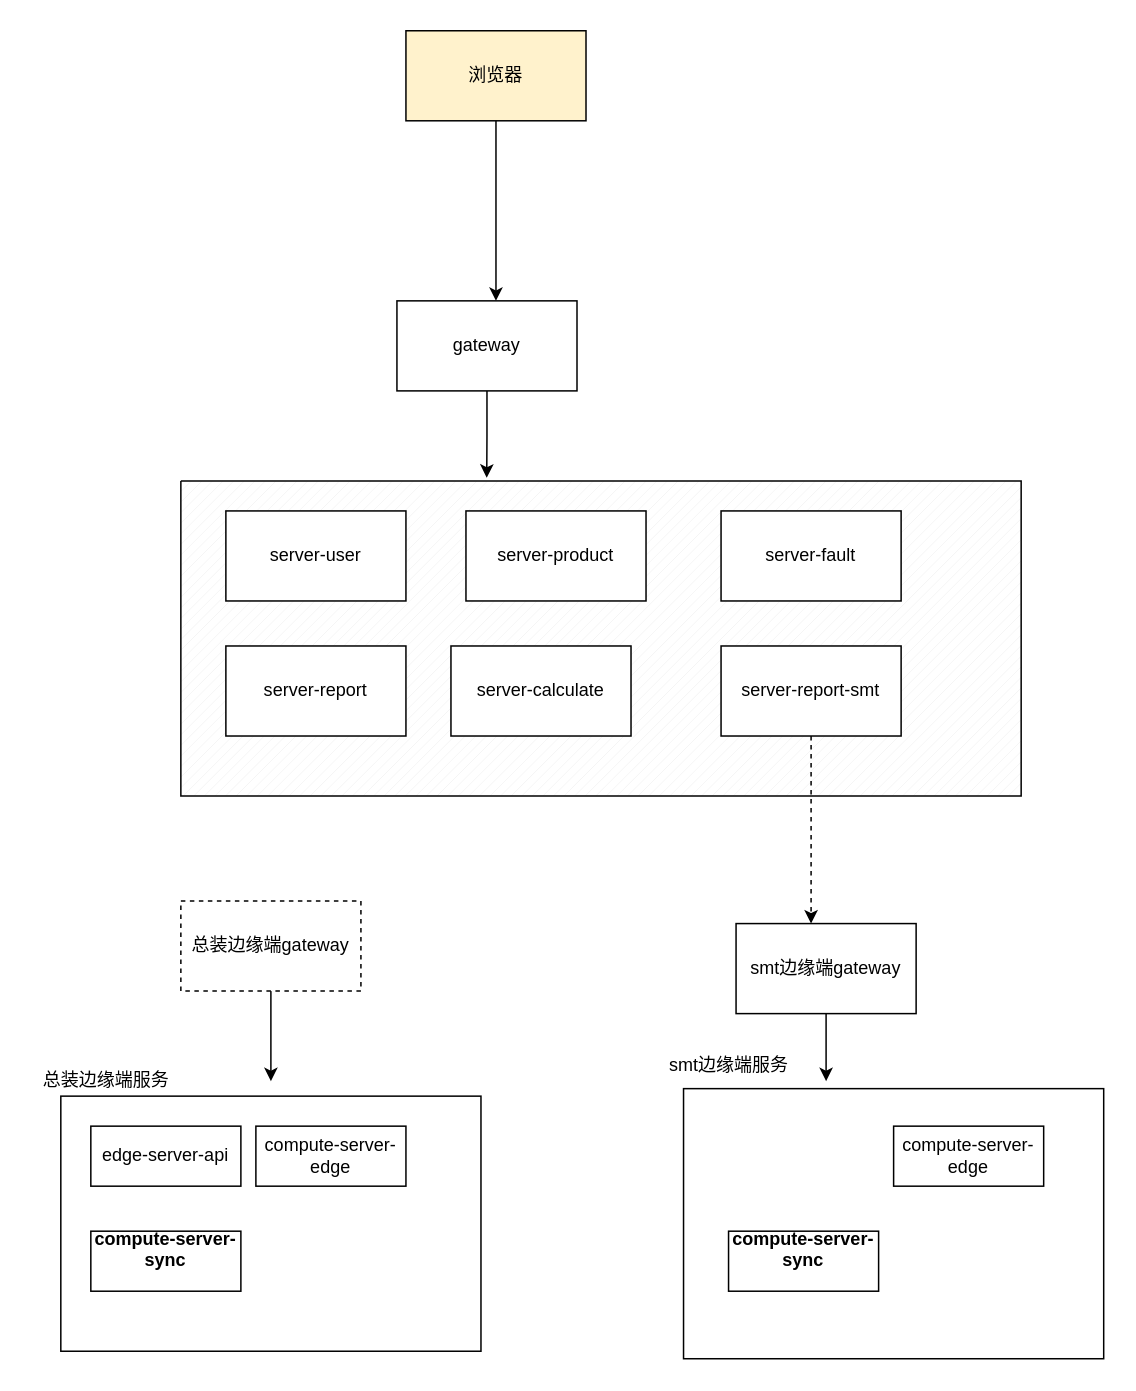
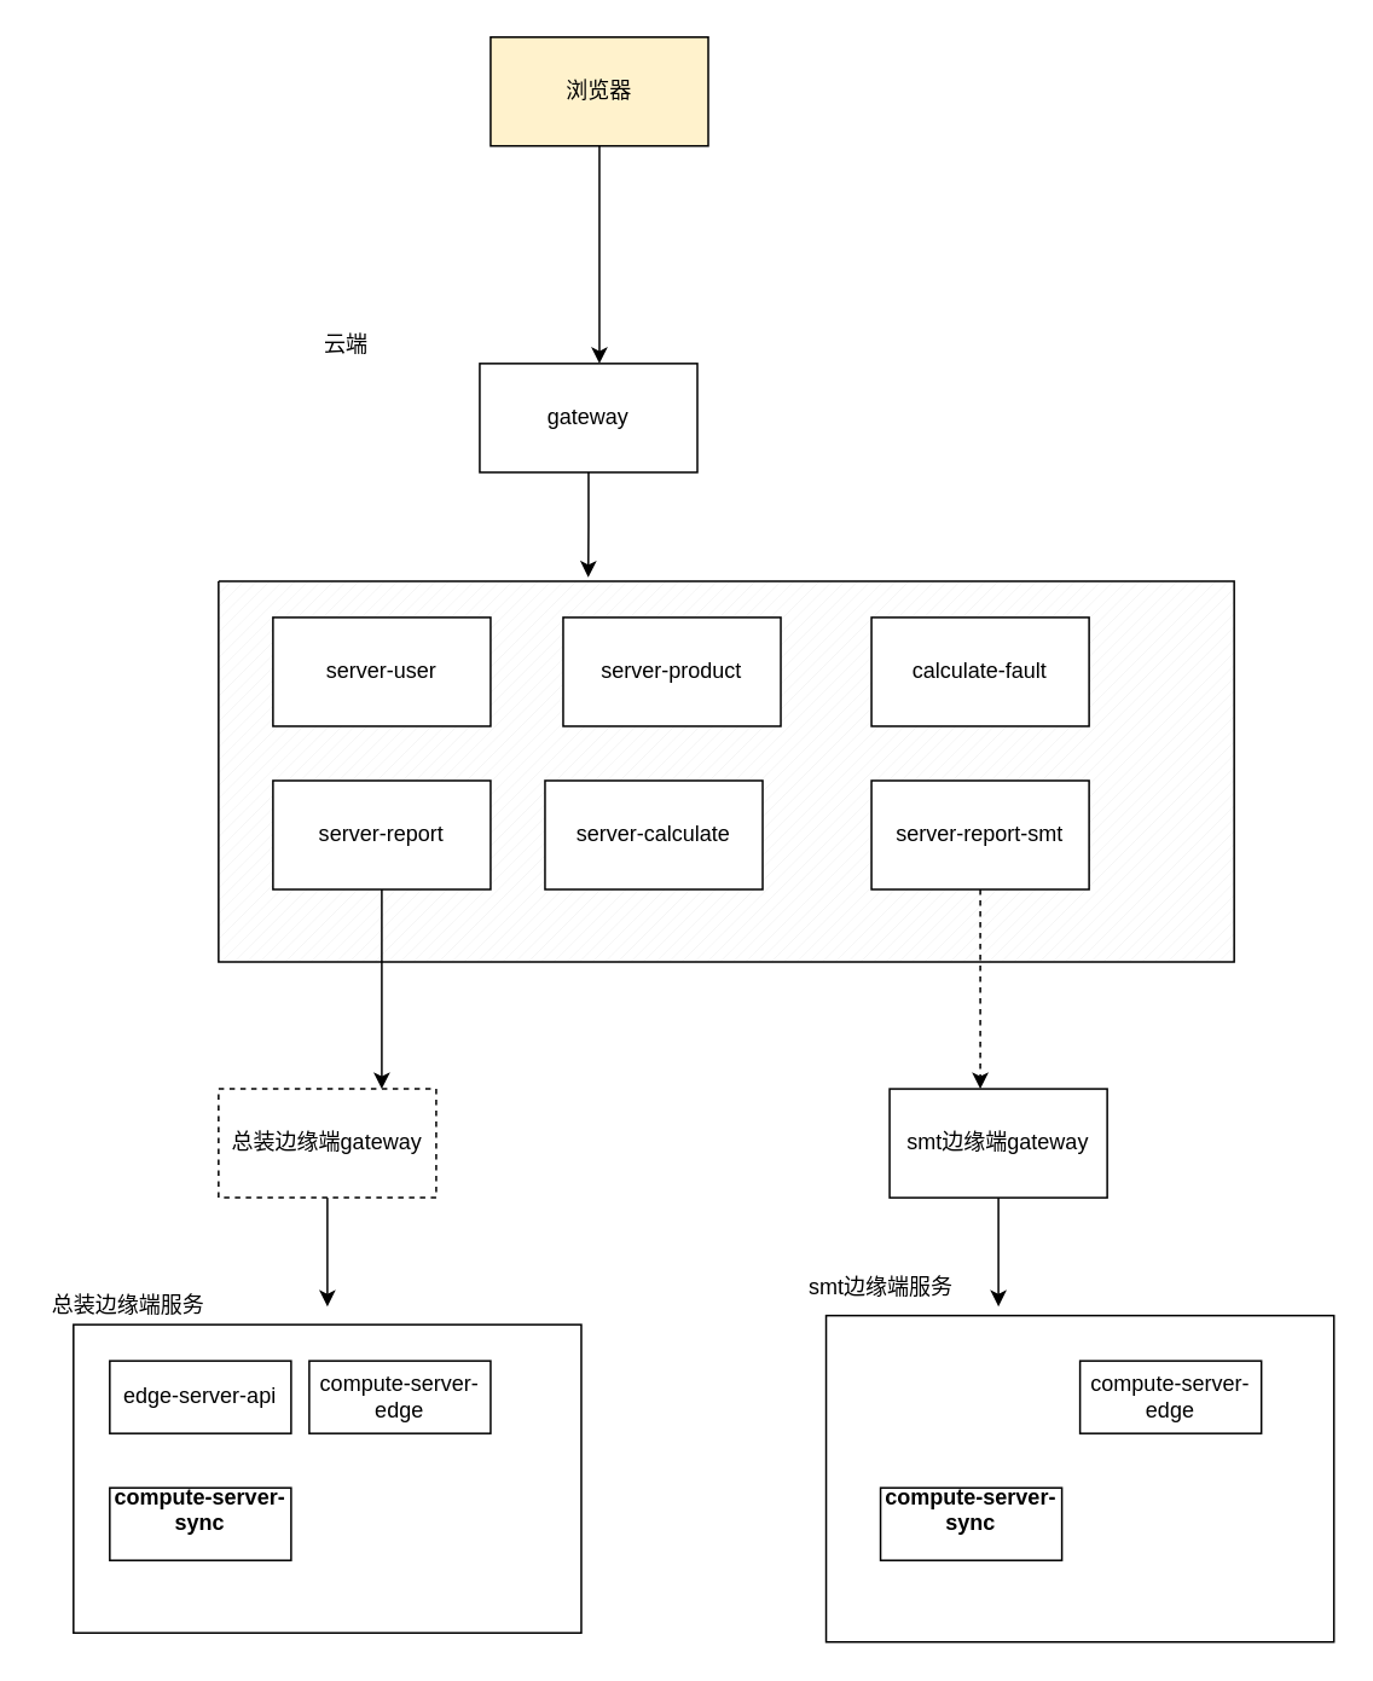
+ <mxCell id="5" value="云端" style="text;html=1;align=center;verticalAlign=middle;resizable=0;points=[];autosize=1;strokeColor=none;fillColor=none;" vertex="1" parent="1"><mxGeometry x="170" y="180" width="40" height="20" as="geometry" /></mxCell>
- <mxCell id="8" value="server-fault" style="rounded=0;whiteSpace=wrap;html=1;" vertex="1" parent="1"><mxGeometry x="480" y="340" width="120" height="60" as="geometry" /></mxCell>
+ <mxCell id="8" value="calculate-fault" style="rounded=0;whiteSpace=wrap;html=1;" vertex="1" parent="1"><mxGeometry x="480" y="340" width="120" height="60" as="geometry" /></mxCell>
+ <mxCell id="10" style="edgeStyle=orthogonalEdgeStyle;rounded=0;orthogonalLoop=1;jettySize=auto;html=1;entryX=0.75;entryY=0;entryDx=0;entryDy=0;" edge="1" parent="1" source="11" target="19"><mxGeometry relative="1" as="geometry" /></mxCell>
- <mxCell id="21" value="smt边缘端gateway" style="rounded=0;whiteSpace=wrap;html=1;" vertex="1" parent="1"><mxGeometry x="490" y="615" width="120" height="60" as="geometry" /></mxCell>
+ <mxCell id="21" value="smt边缘端gateway" style="rounded=0;whiteSpace=wrap;html=1;" vertex="1" parent="1"><mxGeometry x="490" y="600" width="120" height="60" as="geometry" /></mxCell>
